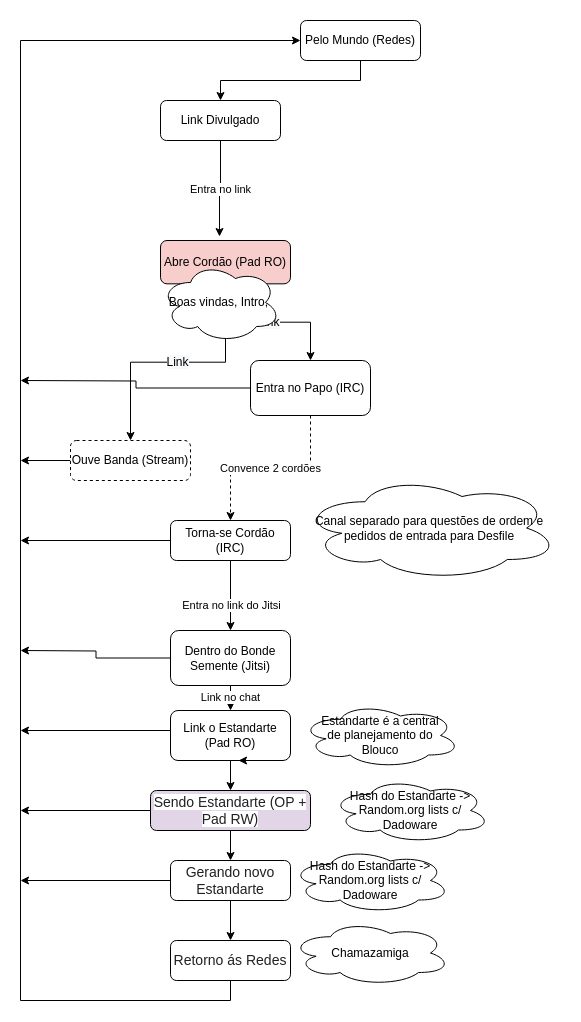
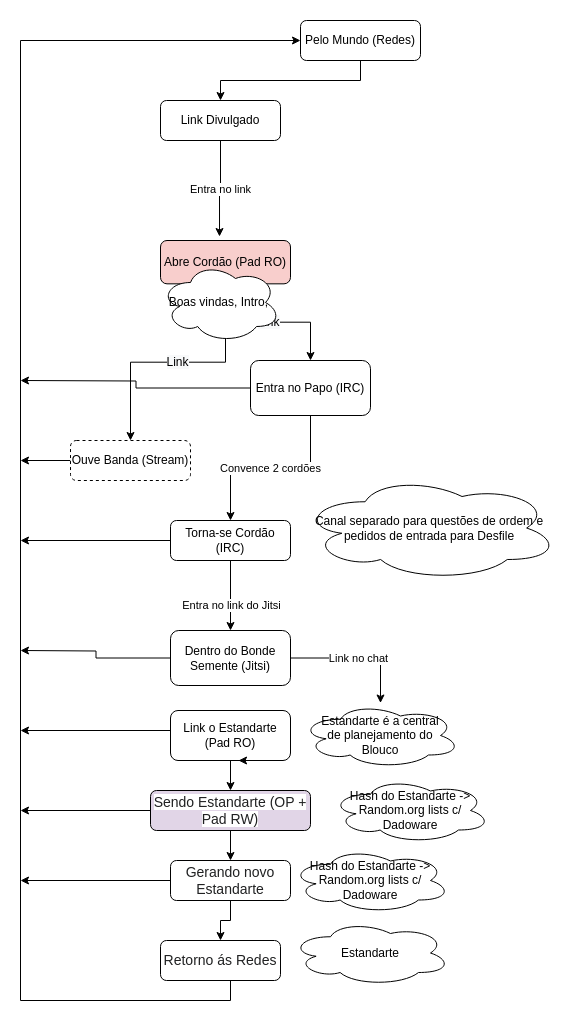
- <mxCell id="13" value="Convence 2 cordões" style="edgeStyle=orthogonalEdgeStyle;rounded=0;orthogonalLoop=1;jettySize=auto;html=1;dashed=1;" edge="1" parent="1" source="15" target="7"><mxGeometry relative="1" as="geometry" /></mxCell>
+ <mxCell id="13" value="Convence 2 cordões" style="edgeStyle=orthogonalEdgeStyle;rounded=0;orthogonalLoop=1;jettySize=auto;html=1;" edge="1" parent="1" source="15" target="7"><mxGeometry relative="1" as="geometry" /></mxCell>
- <mxCell id="17" value="Link no chat" style="edgeStyle=orthogonalEdgeStyle;rounded=0;orthogonalLoop=1;jettySize=auto;html=1;entryX=0.5;entryY=0;entryDx=0;entryDy=0;" edge="1" parent="1" source="18" target="24"><mxGeometry relative="1" as="geometry" /></mxCell>
+ <mxCell id="17" value="Link no chat" style="edgeStyle=orthogonalEdgeStyle;rounded=0;orthogonalLoop=1;jettySize=auto;html=1;" edge="1" parent="1" source="18" target="37"><mxGeometry relative="1" as="geometry" /></mxCell>
- <mxCell id="35" value="Chamazamiga" style="ellipse;shape=cloud;whiteSpace=wrap;html=1;" vertex="1" parent="1"><mxGeometry x="290" y="920" width="160" height="65" as="geometry" /></mxCell>
+ <mxCell id="35" value="Estandarte" style="ellipse;shape=cloud;whiteSpace=wrap;html=1;" vertex="1" parent="1"><mxGeometry x="290" y="920" width="160" height="65" as="geometry" /></mxCell>
- <mxCell id="29" value="&lt;span style=&quot;color: rgb(32 , 33 , 34) ; font-family: sans-serif ; font-size: 14px ; background-color: rgb(255 , 255 , 255)&quot;&gt;Retorno ás Redes&lt;/span&gt;" style="rounded=1;whiteSpace=wrap;html=1;fontSize=12;glass=0;strokeWidth=1;shadow=0;" vertex="1" parent="1"><mxGeometry x="170" y="940" width="120" height="40" as="geometry" /></mxCell>
+ <mxCell id="29" value="&lt;span style=&quot;color: rgb(32 , 33 , 34) ; font-family: sans-serif ; font-size: 14px ; background-color: rgb(255 , 255 , 255)&quot;&gt;Retorno ás Redes&lt;/span&gt;" style="rounded=1;whiteSpace=wrap;html=1;fontSize=12;glass=0;strokeWidth=1;shadow=0;" vertex="1" parent="1"><mxGeometry x="160" y="940" width="120" height="40" as="geometry" /></mxCell>
